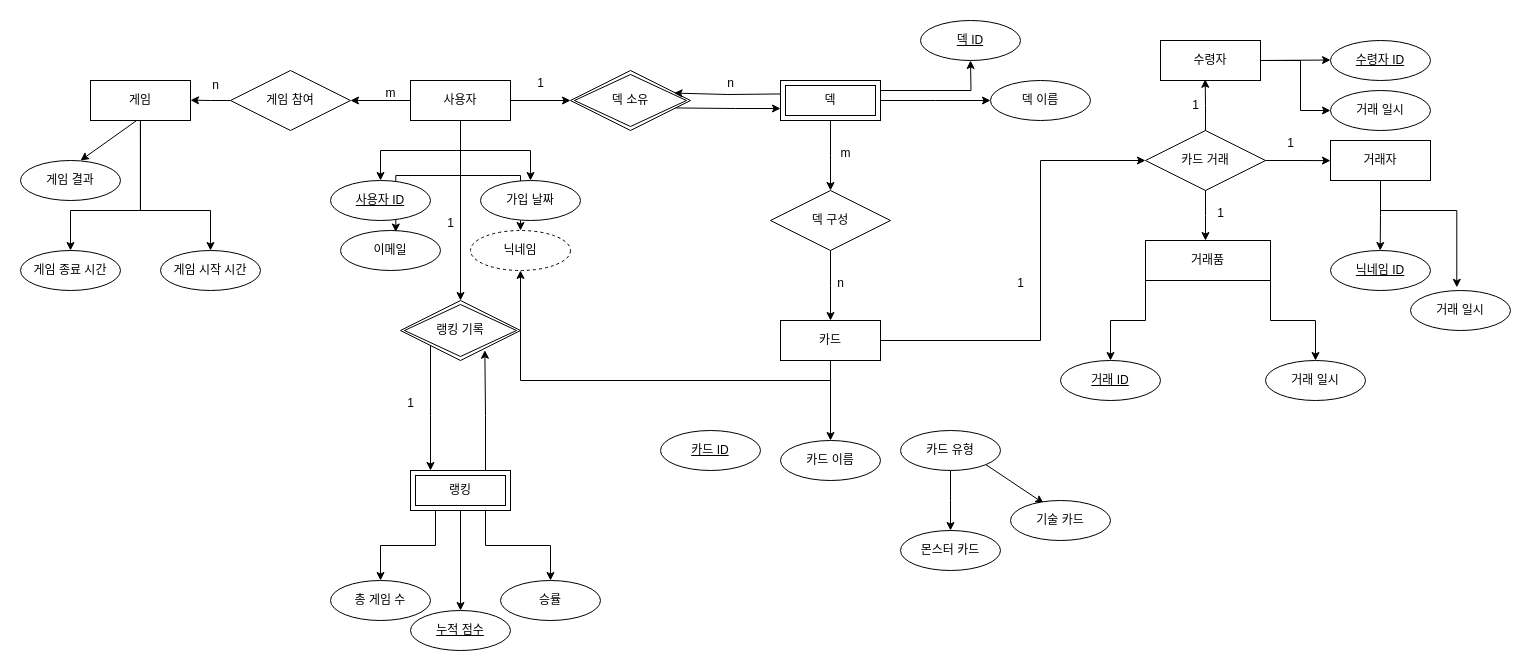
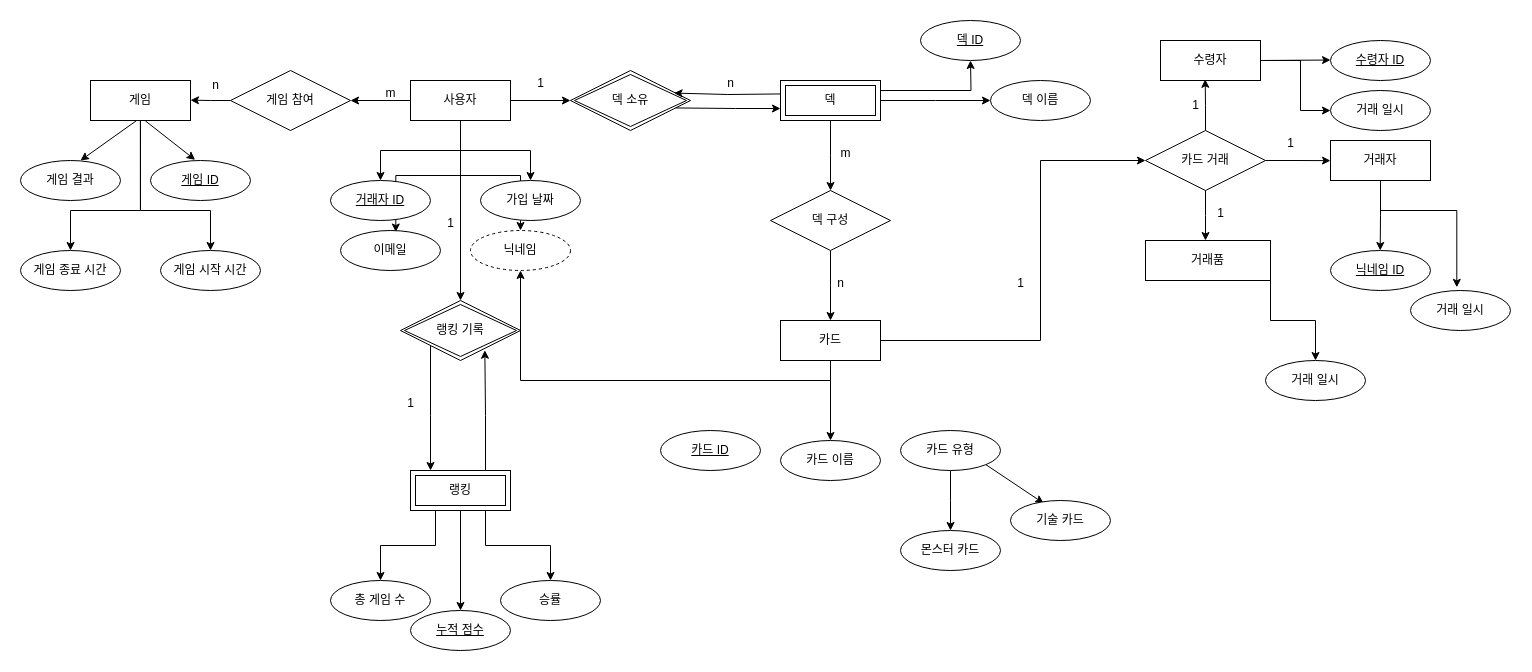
+ <mxCell id="15" value="" style="endArrow=classic;html=1;rounded=0;exitX=0.548;exitY=1.008;exitDx=0;exitDy=0;exitPerimeter=0;entryX=0.446;entryY=-0.016;entryDx=0;entryDy=0;entryPerimeter=0;" edge="1" parent="1" source="13" target="16"><mxGeometry width="50" height="50" relative="1" as="geometry"><mxPoint x="136.3" y="120" as="sourcePoint" /><mxPoint x="190" y="159.12" as="targetPoint" /></mxGeometry></mxCell>
+ <mxCell id="16" value="게임 ID" style="ellipse;whiteSpace=wrap;html=1;align=center;fontStyle=4;" vertex="1" parent="1"><mxGeometry x="150" y="160" width="100" height="40" as="geometry" /></mxCell>
- <mxCell id="39" value="사용자 ID" style="ellipse;whiteSpace=wrap;html=1;align=center;fontStyle=4;" vertex="1" parent="1"><mxGeometry x="330" y="180" width="100" height="40" as="geometry" /></mxCell>
+ <mxCell id="39" value="거래자 ID" style="ellipse;whiteSpace=wrap;html=1;align=center;fontStyle=4;" vertex="1" parent="1"><mxGeometry x="330" y="180" width="100" height="40" as="geometry" /></mxCell>
- <mxCell id="65" value="" style="edgeStyle=orthogonalEdgeStyle;rounded=0;orthogonalLoop=1;jettySize=auto;html=1;exitX=0;exitY=1;exitDx=0;exitDy=0;" edge="1" parent="1" source="64" target="66"><mxGeometry relative="1" as="geometry"><mxPoint x="1145" y="420" as="targetPoint" /><mxPoint x="1175" y="295" as="sourcePoint" /></mxGeometry></mxCell>
- <mxCell id="66" value="거래 ID" style="whiteSpace=wrap;html=1;align=center;shape=ellipse;perimeter=ellipsePerimeter;fontStyle=4;" vertex="1" parent="1"><mxGeometry x="1060" y="360" width="100" height="40" as="geometry" /></mxCell>
